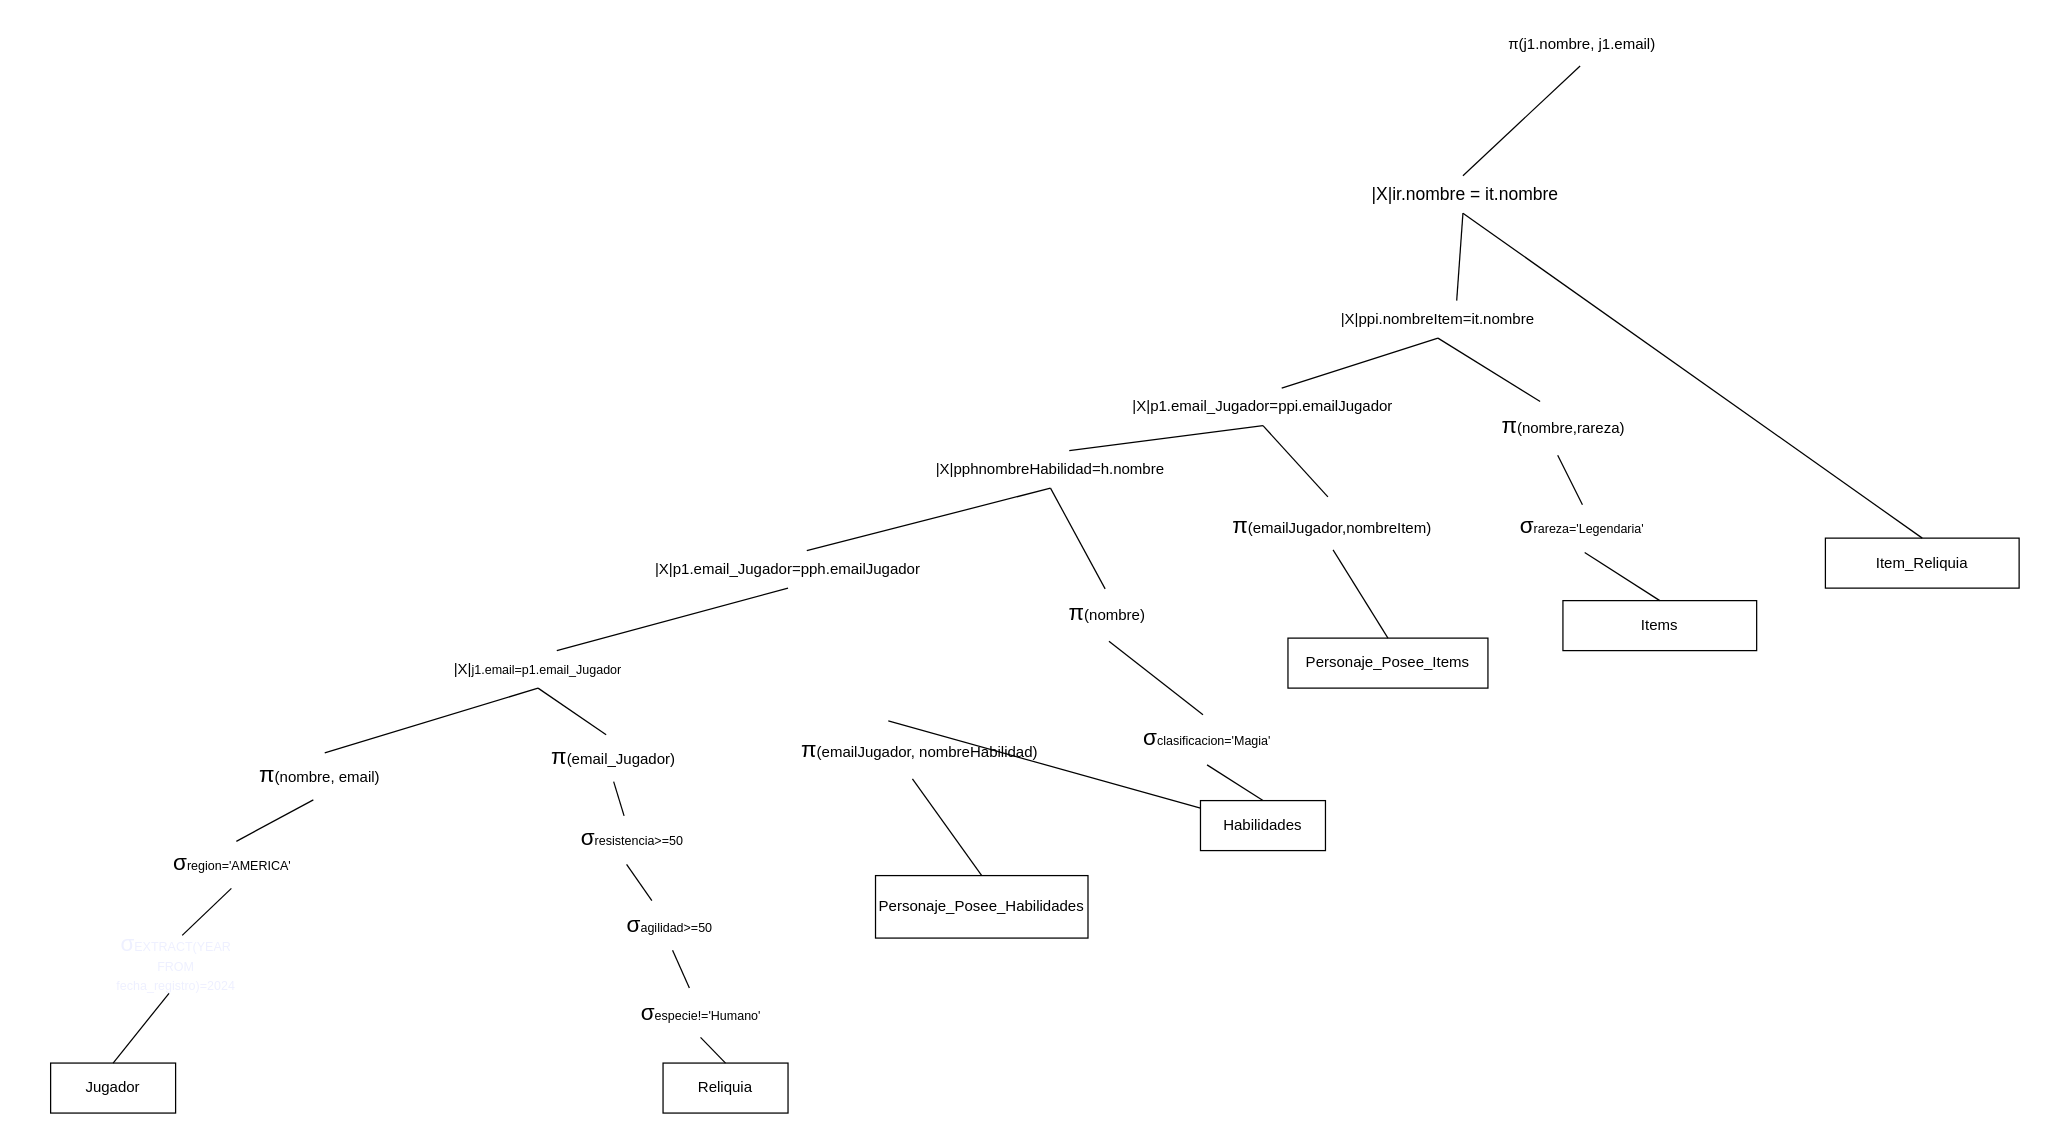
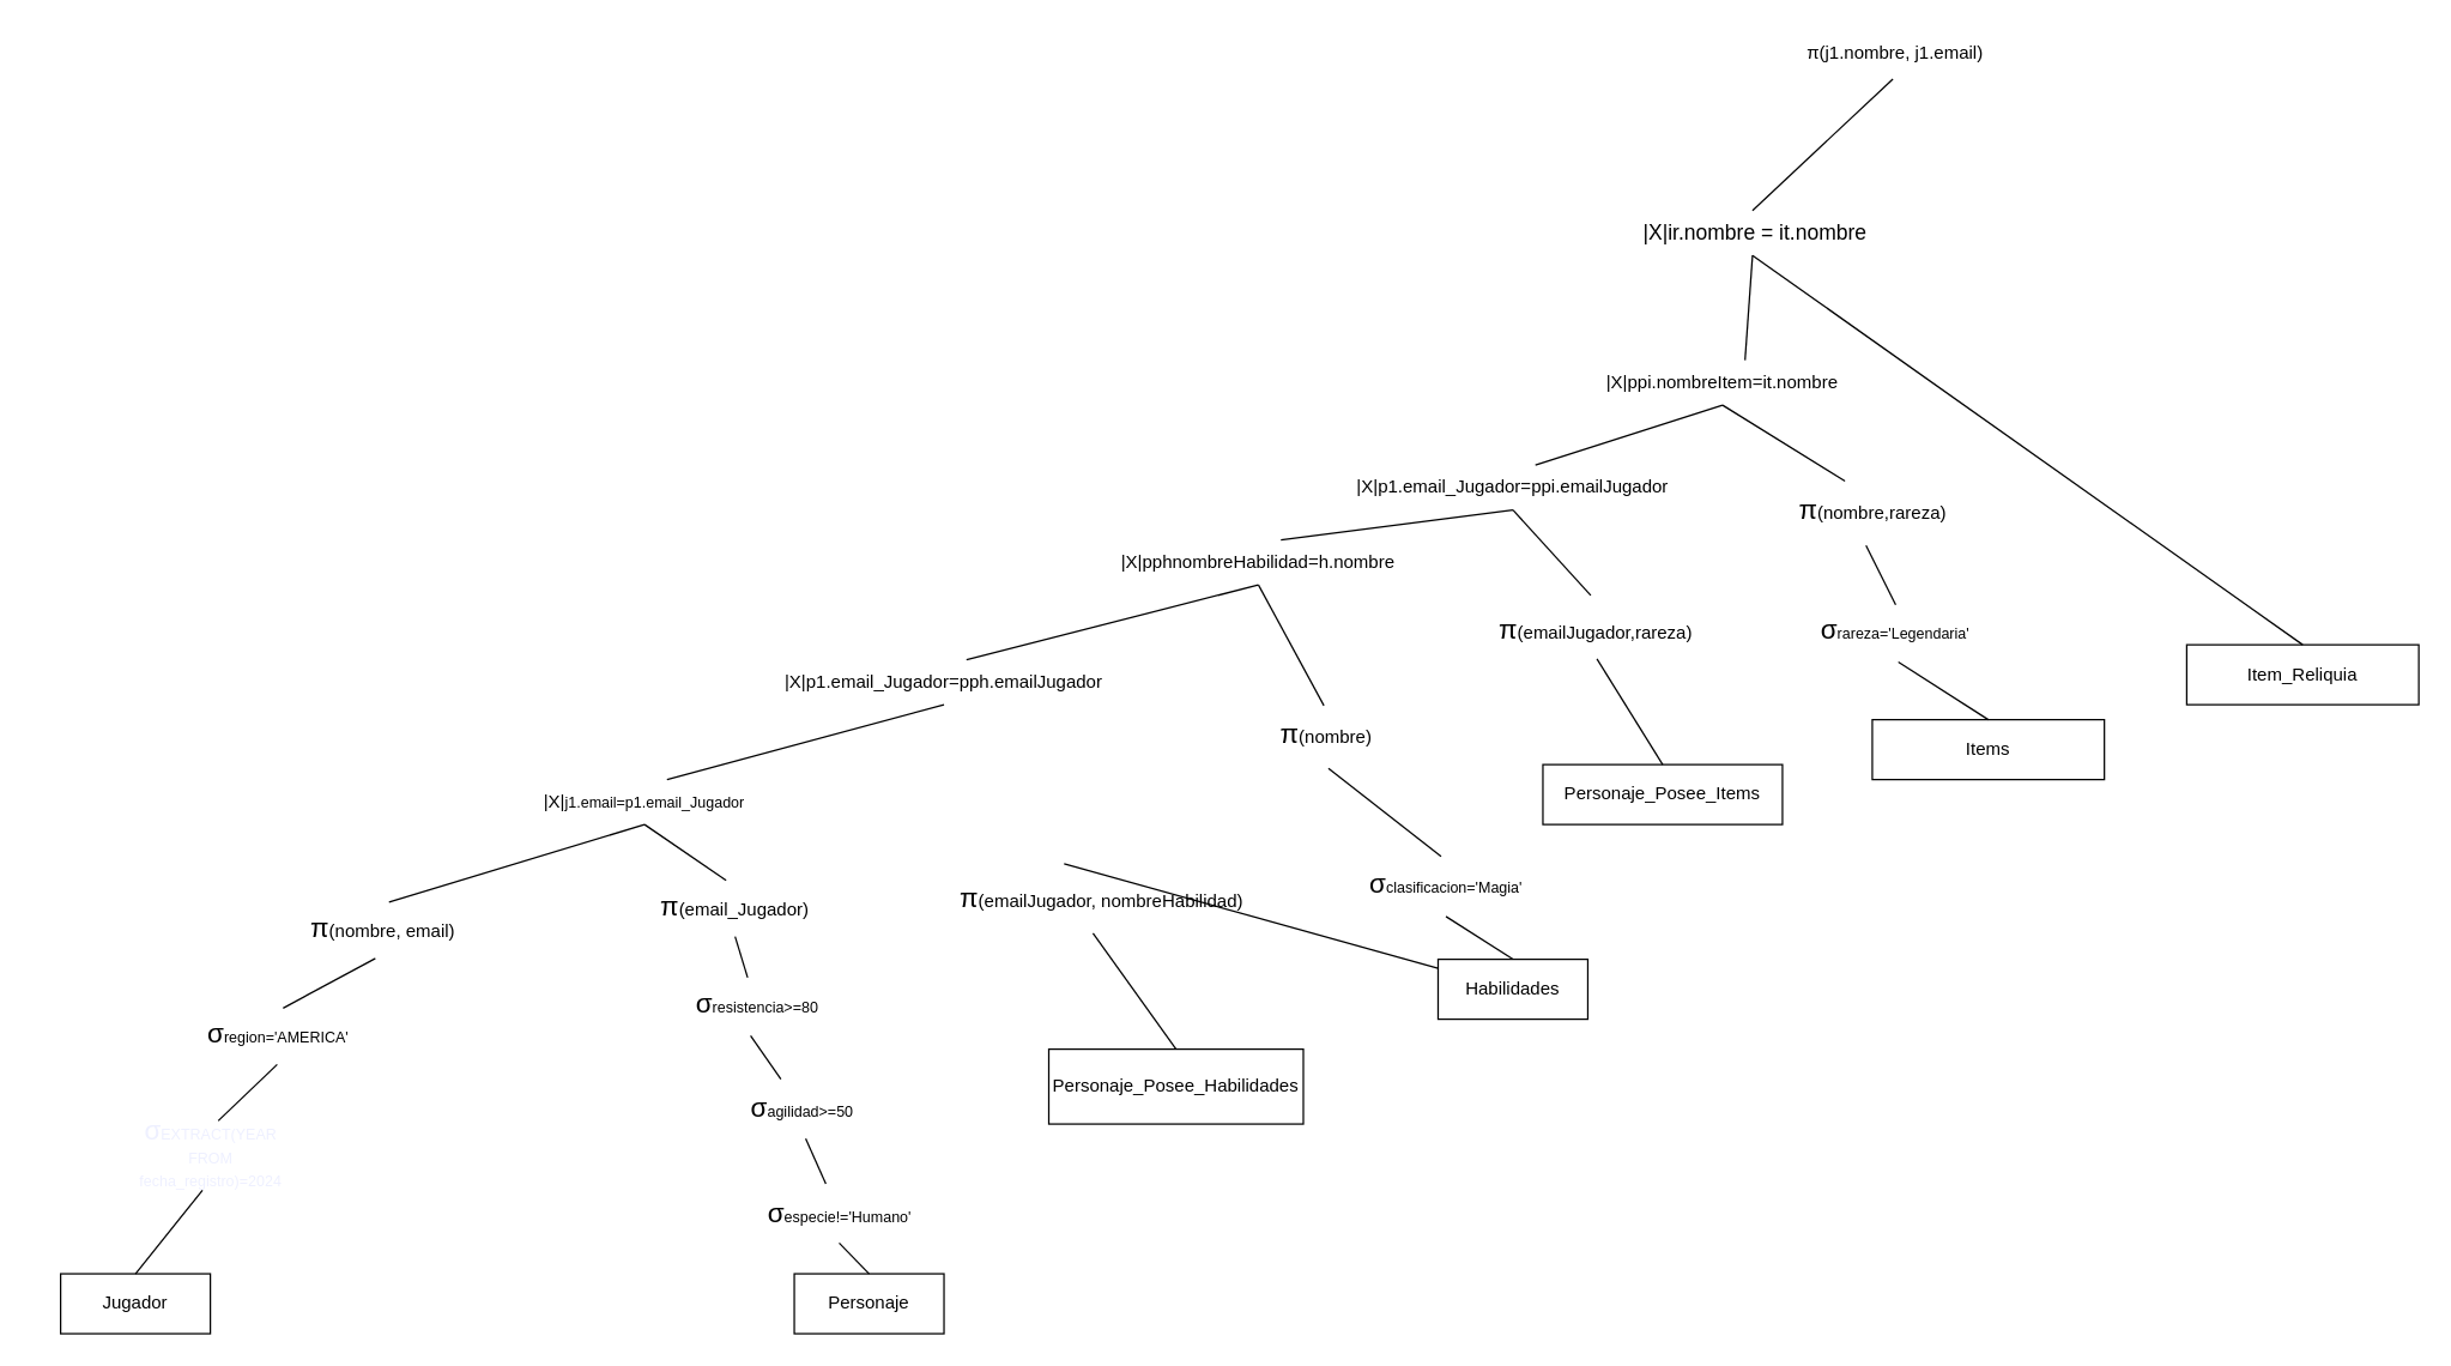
- <mxCell id="47" value="&lt;font style=&quot;font-size: 18px;&quot;&gt;π&lt;/font&gt;(emailJugador,nombreItem)" style="text;html=1;align=center;verticalAlign=middle;resizable=0;points=[];autosize=1;strokeColor=none;fillColor=none;" vertex="1" parent="1"><mxGeometry x="975" y="400" width="180" height="40" as="geometry" /></mxCell>
+ <mxCell id="47" value="&lt;font style=&quot;font-size: 18px;&quot;&gt;π&lt;/font&gt;(emailJugador,rareza)" style="text;html=1;align=center;verticalAlign=middle;resizable=0;points=[];autosize=1;strokeColor=none;fillColor=none;" vertex="1" parent="1"><mxGeometry x="975" y="400" width="180" height="40" as="geometry" /></mxCell>
- <mxCell id="33" value="&lt;span style=&quot;font-family: &amp;quot;Google Sans&amp;quot;, Arial, sans-serif; text-align: start; text-wrap-mode: wrap; font-size: 18px;&quot;&gt;σ&lt;/span&gt;&lt;font style=&quot;font-family: &amp;quot;Google Sans&amp;quot;, Arial, sans-serif; text-align: start; text-wrap-mode: wrap; line-height: 15px;&quot; size=&quot;1&quot;&gt;resistencia&amp;gt;=50&lt;/font&gt;" style="text;html=1;align=center;verticalAlign=middle;resizable=0;points=[];autosize=1;strokeColor=none;fillColor=none;" vertex="1" parent="1"><mxGeometry x="450" y="650" width="110" height="40" as="geometry" /></mxCell>
+ <mxCell id="33" value="&lt;span style=&quot;font-family: &amp;quot;Google Sans&amp;quot;, Arial, sans-serif; text-align: start; text-wrap-mode: wrap; font-size: 18px;&quot;&gt;σ&lt;/span&gt;&lt;font style=&quot;font-family: &amp;quot;Google Sans&amp;quot;, Arial, sans-serif; text-align: start; text-wrap-mode: wrap; line-height: 15px;&quot; size=&quot;1&quot;&gt;resistencia&amp;gt;=80&lt;/font&gt;" style="text;html=1;align=center;verticalAlign=middle;resizable=0;points=[];autosize=1;strokeColor=none;fillColor=none;" vertex="1" parent="1"><mxGeometry x="450" y="650" width="110" height="40" as="geometry" /></mxCell>
- <mxCell id="3" value="Reliquia" style="whiteSpace=wrap;html=1;align=center;" parent="1" vertex="1"><mxGeometry x="530" y="850" width="100" height="40" as="geometry" /></mxCell>
+ <mxCell id="3" value="Personaje" style="whiteSpace=wrap;html=1;align=center;" parent="1" vertex="1"><mxGeometry x="530" y="850" width="100" height="40" as="geometry" /></mxCell>
